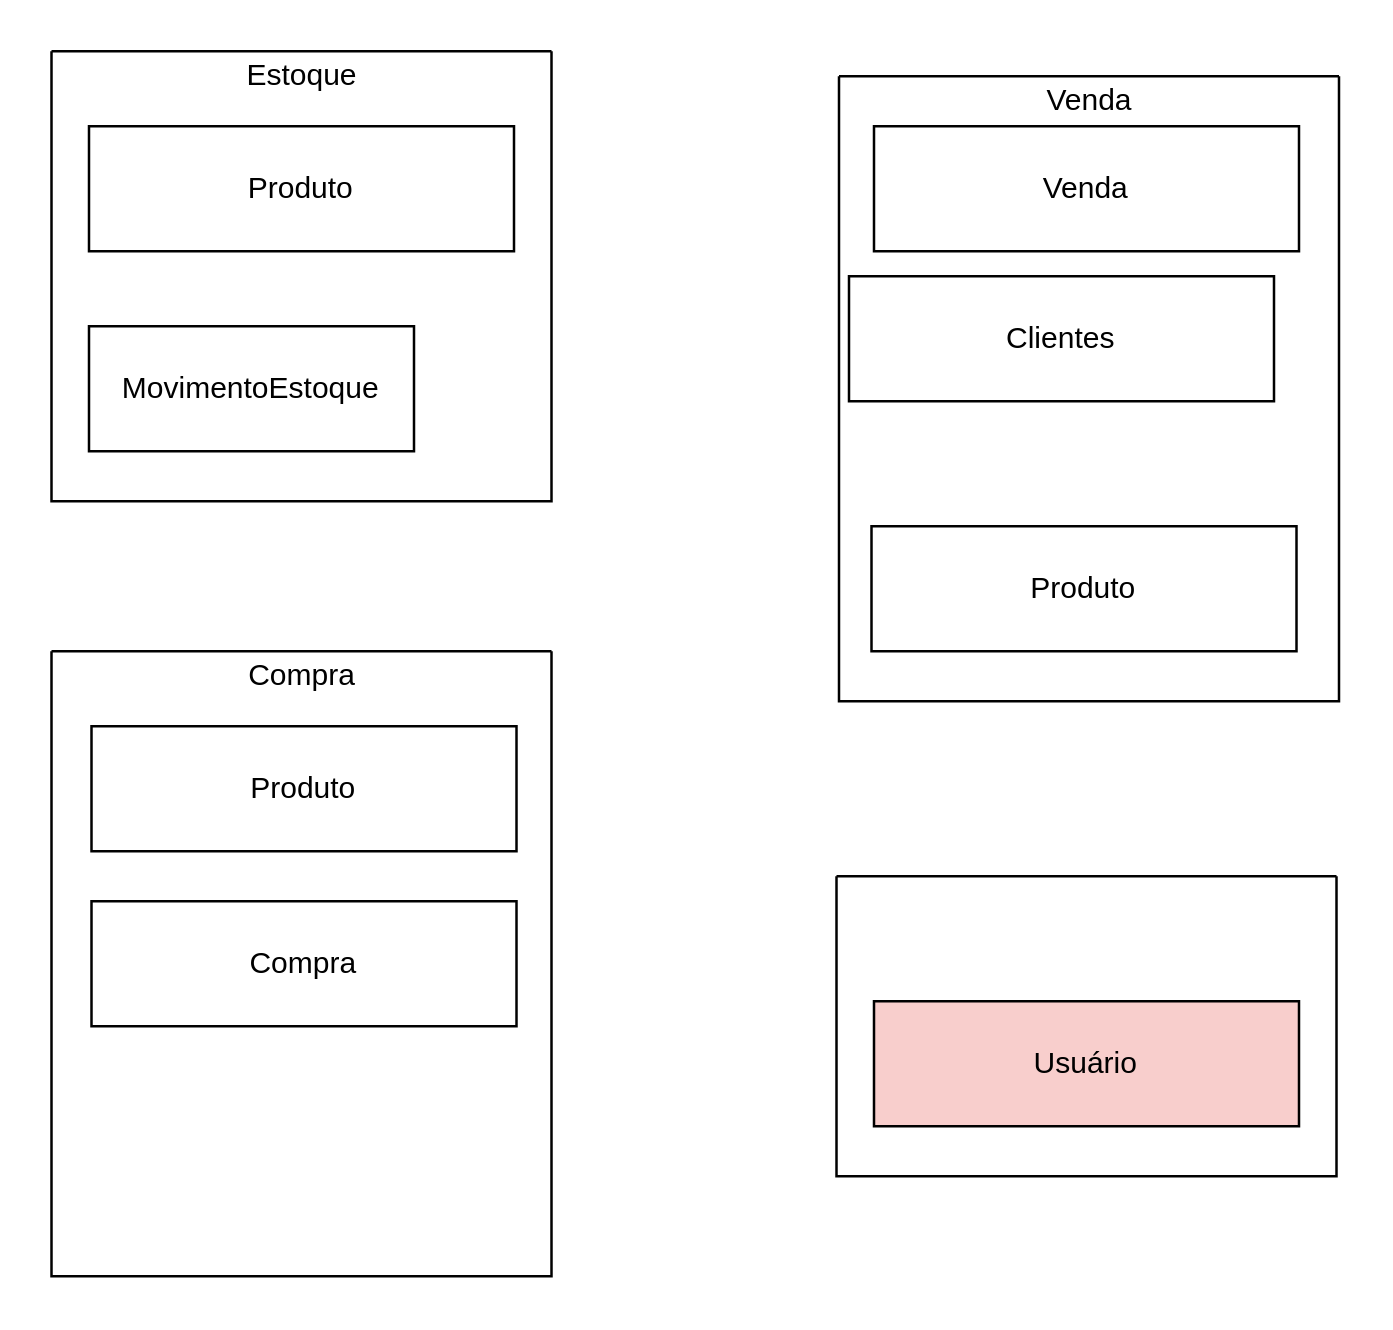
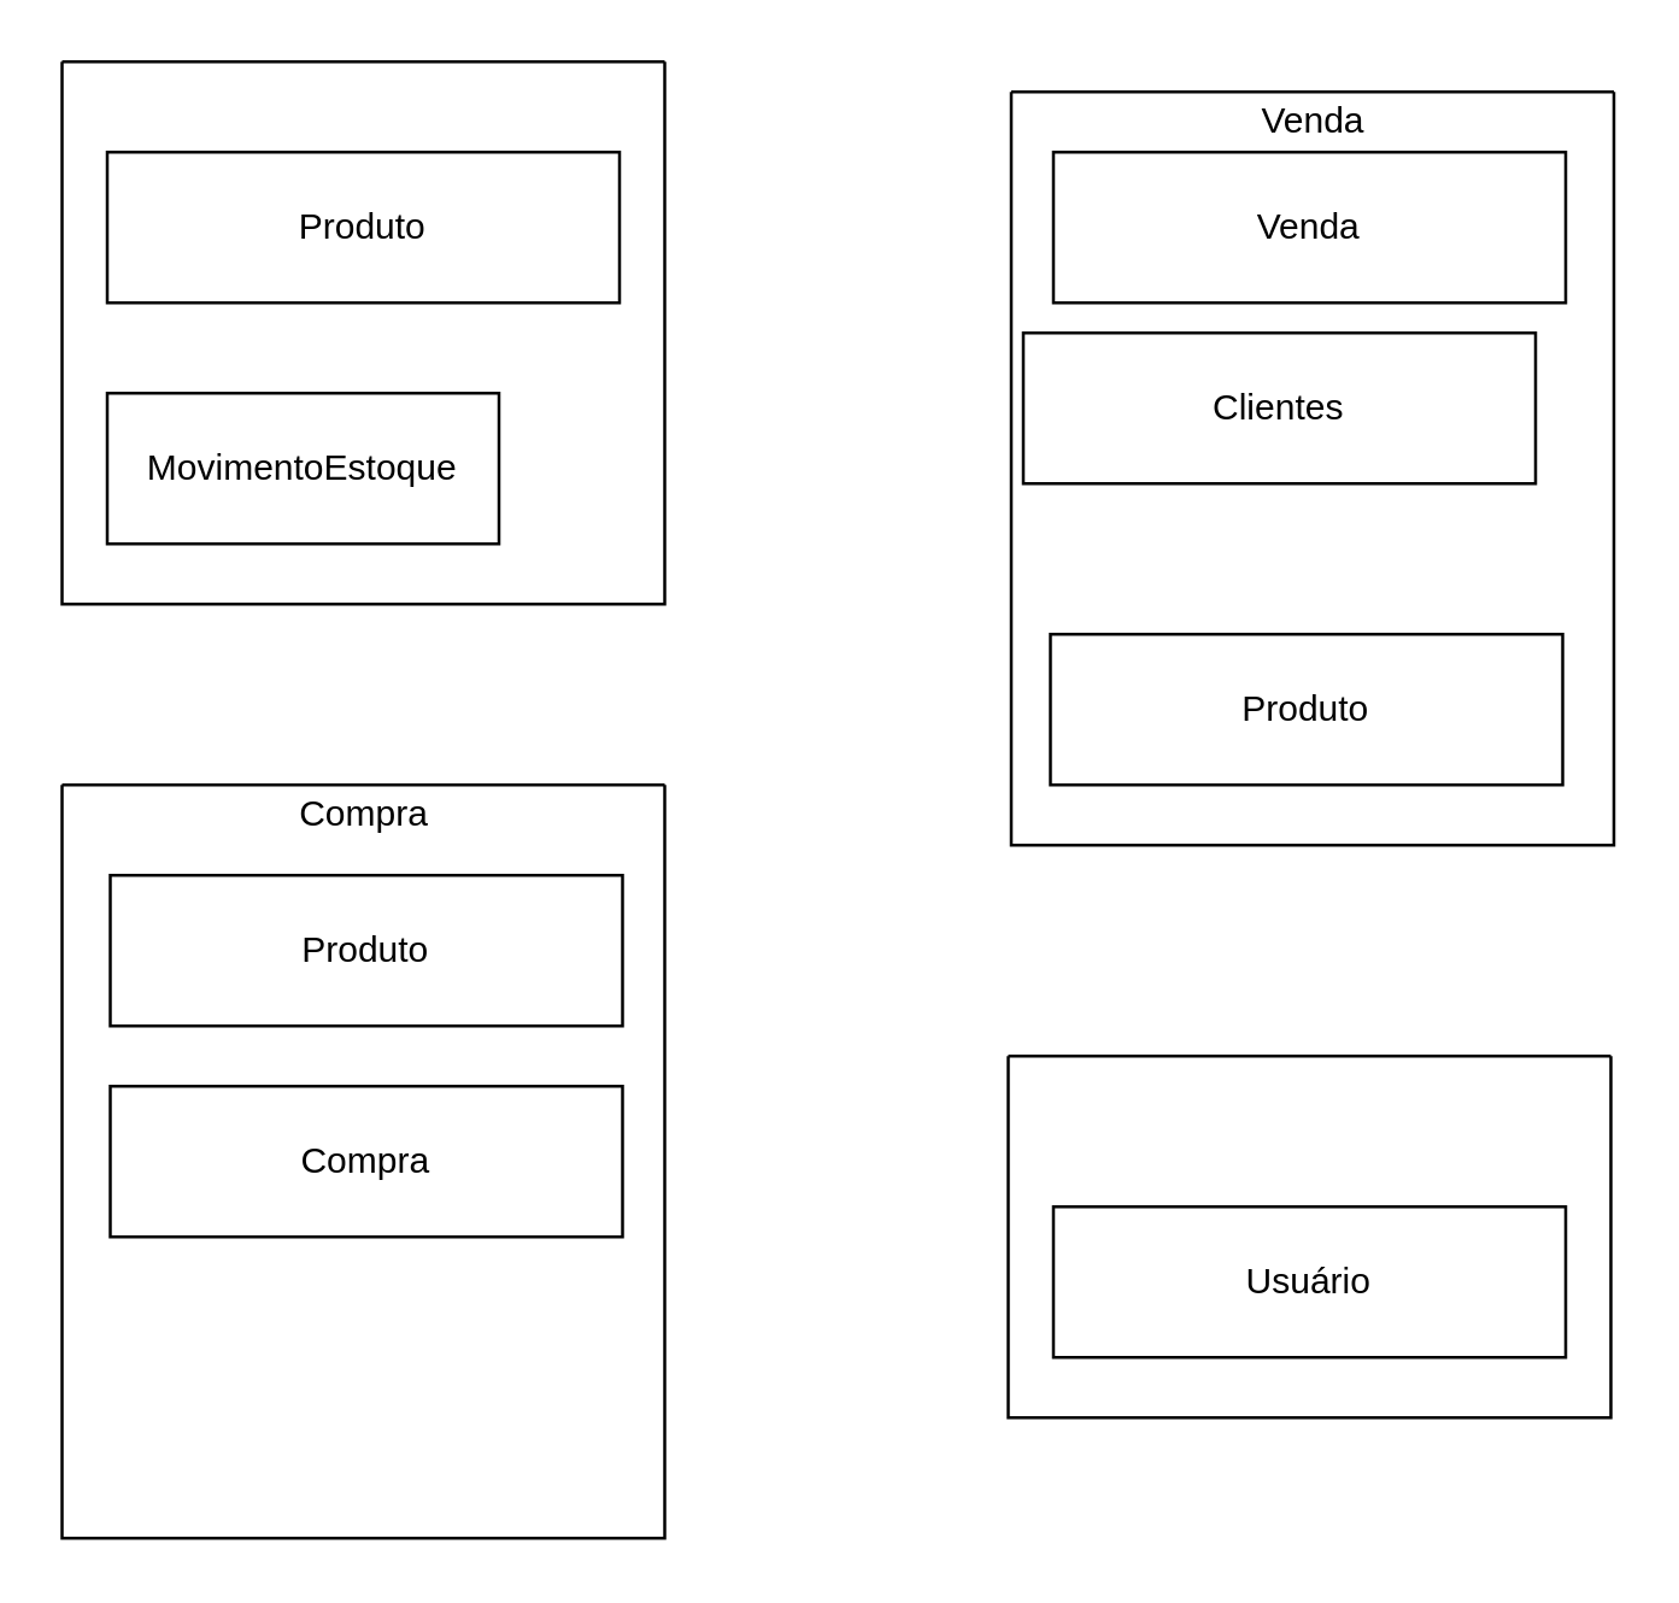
- <mxCell id="8" value="Estoque" style="text;html=1;align=center;verticalAlign=middle;resizable=0;points=[];autosize=1;strokeColor=none;fillColor=none;" parent="7" vertex="1"><mxGeometry x="70" width="60" height="20" as="geometry" /></mxCell>
- <mxCell id="16" value="Usuário" style="rounded=0;whiteSpace=wrap;html=1;fillColor=#f8cecc;" vertex="1" parent="15"><mxGeometry x="15" y="50" width="170" height="50" as="geometry" /></mxCell>
+ <mxCell id="16" value="Usuário" style="rounded=0;whiteSpace=wrap;html=1;" vertex="1" parent="15"><mxGeometry x="15" y="50" width="170" height="50" as="geometry" /></mxCell>
